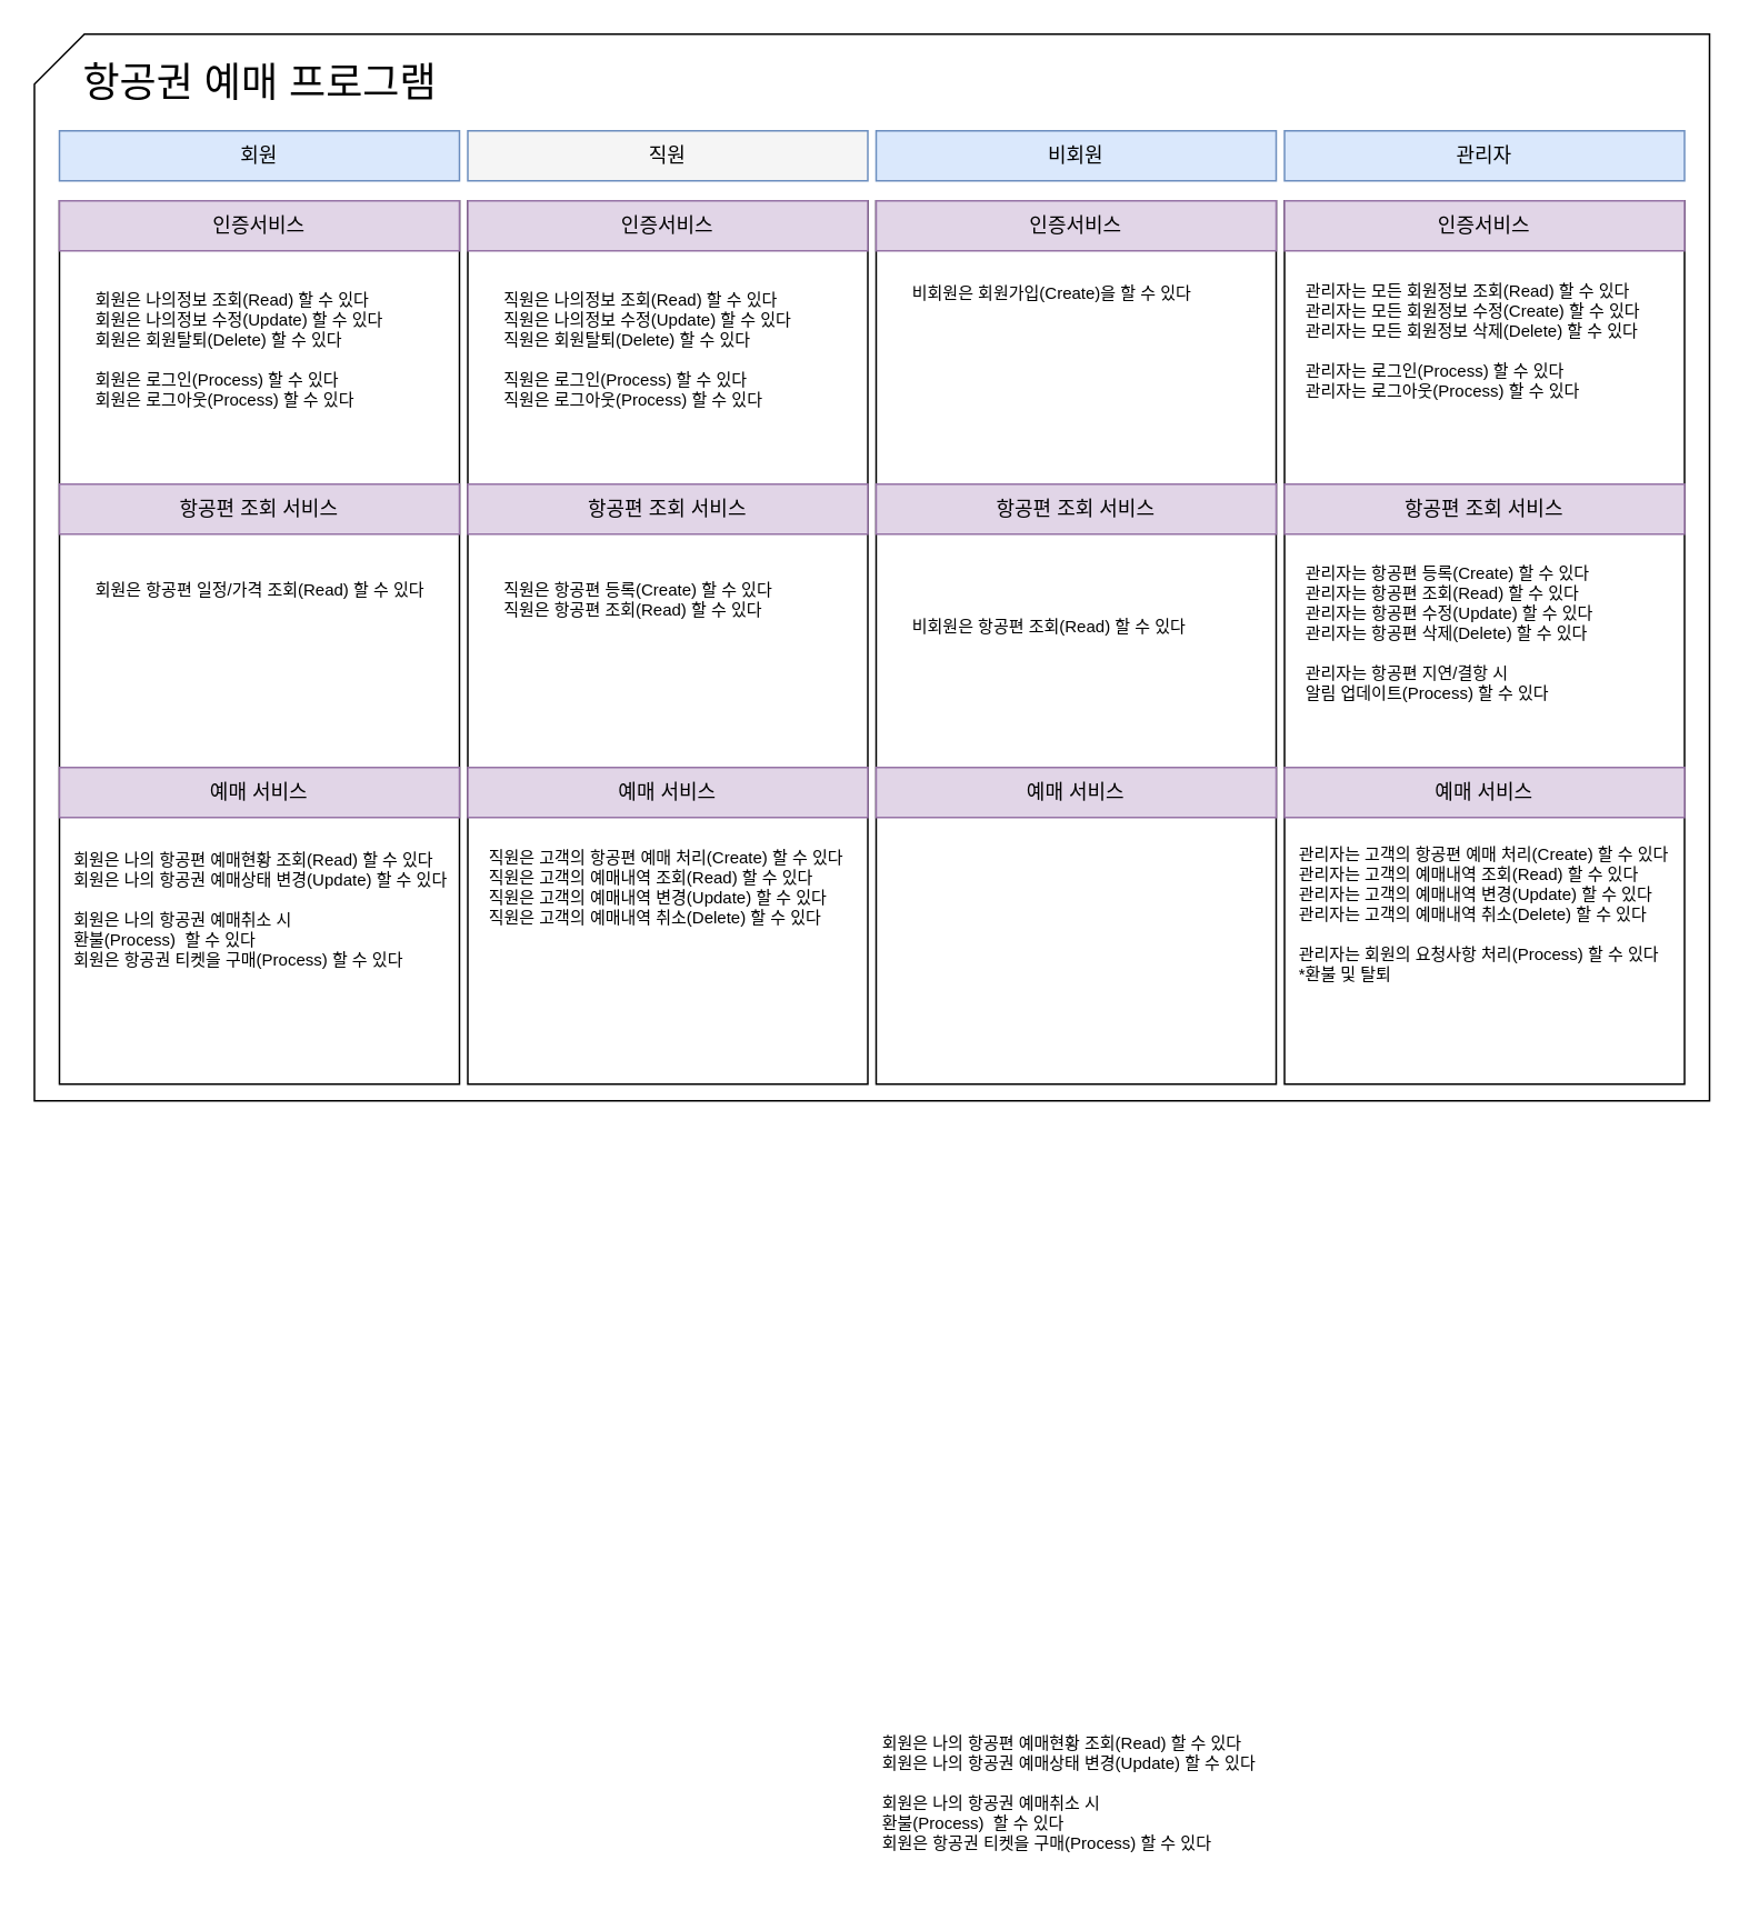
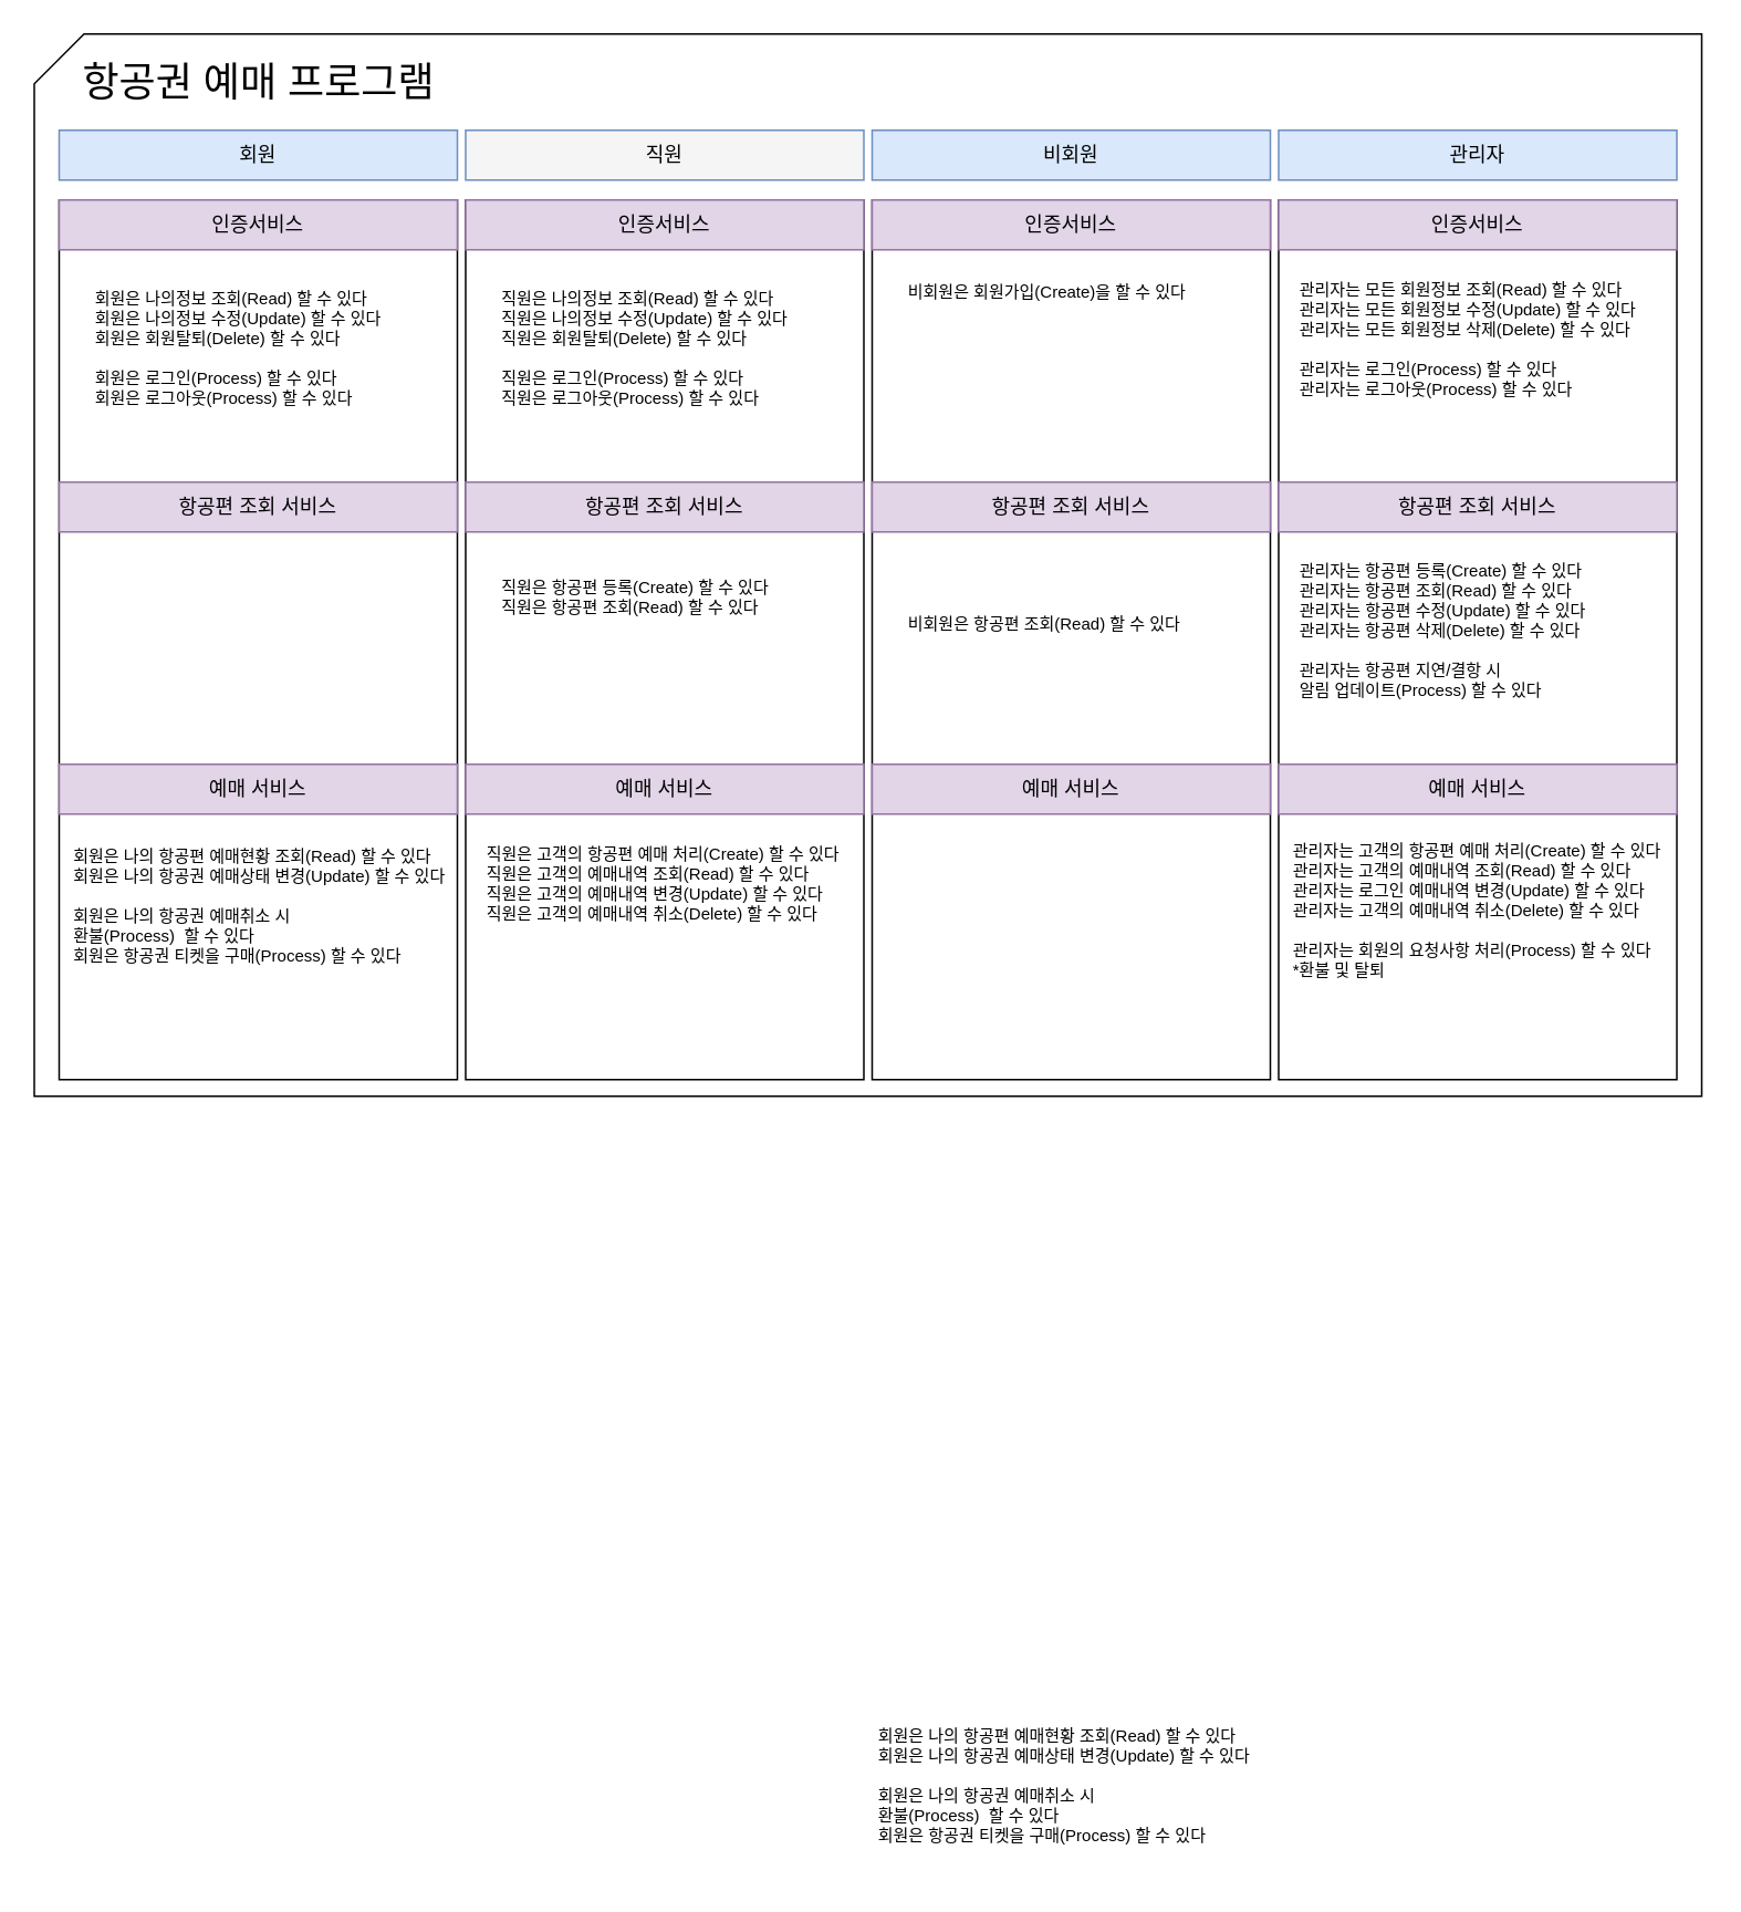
- <mxCell id="37" value="&lt;div&gt;&lt;span style=&quot;background-color: transparent; color: light-dark(rgb(0, 0, 0), rgb(255, 255, 255));&quot;&gt;관리자는 모든 회원정보 조회(Read) 할 수 있다&lt;/span&gt;&lt;/div&gt;&lt;div&gt;관리자는 모든 회원정보 수정(Create) 할 수 있다&lt;/div&gt;&lt;div&gt;관리자는 모든 회원정보 삭제(Delete) 할 수 있다&lt;/div&gt;&lt;div&gt;&lt;br&gt;&lt;/div&gt;&lt;div&gt;관리자는 로그인(Process) 할 수 있다&lt;/div&gt;&lt;div&gt;관리자는 로그아웃&lt;span style=&quot;background-color: transparent; color: light-dark(rgb(0, 0, 0), rgb(255, 255, 255));&quot;&gt;(Process)&lt;/span&gt;&lt;span style=&quot;background-color: transparent; color: light-dark(rgb(0, 0, 0), rgb(255, 255, 255));&quot;&gt;&amp;nbsp;할 수 있다&lt;/span&gt;&lt;/div&gt;&lt;div&gt;&lt;br&gt;&lt;/div&gt;" style="text;html=1;align=left;verticalAlign=middle;resizable=0;points=[];autosize=1;strokeColor=none;fillColor=none;fontSize=10;" vertex="1" parent="1"><mxGeometry x="781" y="160" width="230" height="100" as="geometry" /></mxCell>
+ <mxCell id="37" value="&lt;div&gt;&lt;span style=&quot;background-color: transparent; color: light-dark(rgb(0, 0, 0), rgb(255, 255, 255));&quot;&gt;관리자는 모든 회원정보 조회(Read) 할 수 있다&lt;/span&gt;&lt;/div&gt;&lt;div&gt;관리자는 모든 회원정보 수정(Update) 할 수 있다&lt;/div&gt;&lt;div&gt;관리자는 모든 회원정보 삭제(Delete) 할 수 있다&lt;/div&gt;&lt;div&gt;&lt;br&gt;&lt;/div&gt;&lt;div&gt;관리자는 로그인(Process) 할 수 있다&lt;/div&gt;&lt;div&gt;관리자는 로그아웃&lt;span style=&quot;background-color: transparent; color: light-dark(rgb(0, 0, 0), rgb(255, 255, 255));&quot;&gt;(Process)&lt;/span&gt;&lt;span style=&quot;background-color: transparent; color: light-dark(rgb(0, 0, 0), rgb(255, 255, 255));&quot;&gt;&amp;nbsp;할 수 있다&lt;/span&gt;&lt;/div&gt;&lt;div&gt;&lt;br&gt;&lt;/div&gt;" style="text;html=1;align=left;verticalAlign=middle;resizable=0;points=[];autosize=1;strokeColor=none;fillColor=none;fontSize=10;" vertex="1" parent="1"><mxGeometry x="781" y="160" width="230" height="100" as="geometry" /></mxCell>
- <mxCell id="24" value="&lt;div&gt;&lt;span style=&quot;background-color: transparent; color: light-dark(rgb(0, 0, 0), rgb(255, 255, 255));&quot;&gt;회원은 항공편 일정/가격 조회(Read) 할 수 있다&lt;/span&gt;&lt;/div&gt;&lt;div&gt;&lt;br&gt;&lt;/div&gt;&lt;div&gt;&lt;br&gt;&lt;/div&gt;" style="text;html=1;align=left;verticalAlign=middle;resizable=0;points=[];autosize=1;strokeColor=none;fillColor=none;fontSize=10;" vertex="1" parent="1"><mxGeometry x="55" y="340" width="220" height="50" as="geometry" /></mxCell>
- <mxCell id="39" value="&lt;div&gt;관리자는 고객의 항공편 예매 처리(Create) 할 수 있다&lt;/div&gt;&lt;div&gt;&lt;span style=&quot;background-color: transparent; color: light-dark(rgb(0, 0, 0), rgb(255, 255, 255));&quot;&gt;관리자는 고객의 예매내역 조회(Read) 할 수 있다&lt;/span&gt;&lt;/div&gt;&lt;div&gt;관리자는 고객의 예매내역 변경(Update) 할 수 있다&lt;/div&gt;&lt;div&gt;관리자는 고객의 예매내역 취소(Delete) 할 수 있다&lt;/div&gt;&lt;div&gt;&lt;br&gt;&lt;/div&gt;&lt;div&gt;관리자는 회원의 요청사항 처리(Process) 할 수 있다&lt;/div&gt;&lt;div&gt;*환불 및 탈퇴&lt;/div&gt;&lt;div&gt;&lt;br&gt;&lt;/div&gt;&lt;div&gt;&lt;br&gt;&lt;/div&gt;" style="text;html=1;align=left;verticalAlign=middle;resizable=0;points=[];autosize=1;strokeColor=none;fillColor=none;fontSize=10;" vertex="1" parent="1"><mxGeometry x="777" y="500" width="250" height="120" as="geometry" /></mxCell>
+ <mxCell id="39" value="&lt;div&gt;관리자는 고객의 항공편 예매 처리(Create) 할 수 있다&lt;/div&gt;&lt;div&gt;&lt;span style=&quot;background-color: transparent; color: light-dark(rgb(0, 0, 0), rgb(255, 255, 255));&quot;&gt;관리자는 고객의 예매내역 조회(Read) 할 수 있다&lt;/span&gt;&lt;/div&gt;&lt;div&gt;관리자는 로그인 예매내역 변경(Update) 할 수 있다&lt;/div&gt;&lt;div&gt;관리자는 고객의 예매내역 취소(Delete) 할 수 있다&lt;/div&gt;&lt;div&gt;&lt;br&gt;&lt;/div&gt;&lt;div&gt;관리자는 회원의 요청사항 처리(Process) 할 수 있다&lt;/div&gt;&lt;div&gt;*환불 및 탈퇴&lt;/div&gt;&lt;div&gt;&lt;br&gt;&lt;/div&gt;&lt;div&gt;&lt;br&gt;&lt;/div&gt;" style="text;html=1;align=left;verticalAlign=middle;resizable=0;points=[];autosize=1;strokeColor=none;fillColor=none;fontSize=10;" vertex="1" parent="1"><mxGeometry x="777" y="500" width="250" height="120" as="geometry" /></mxCell>
